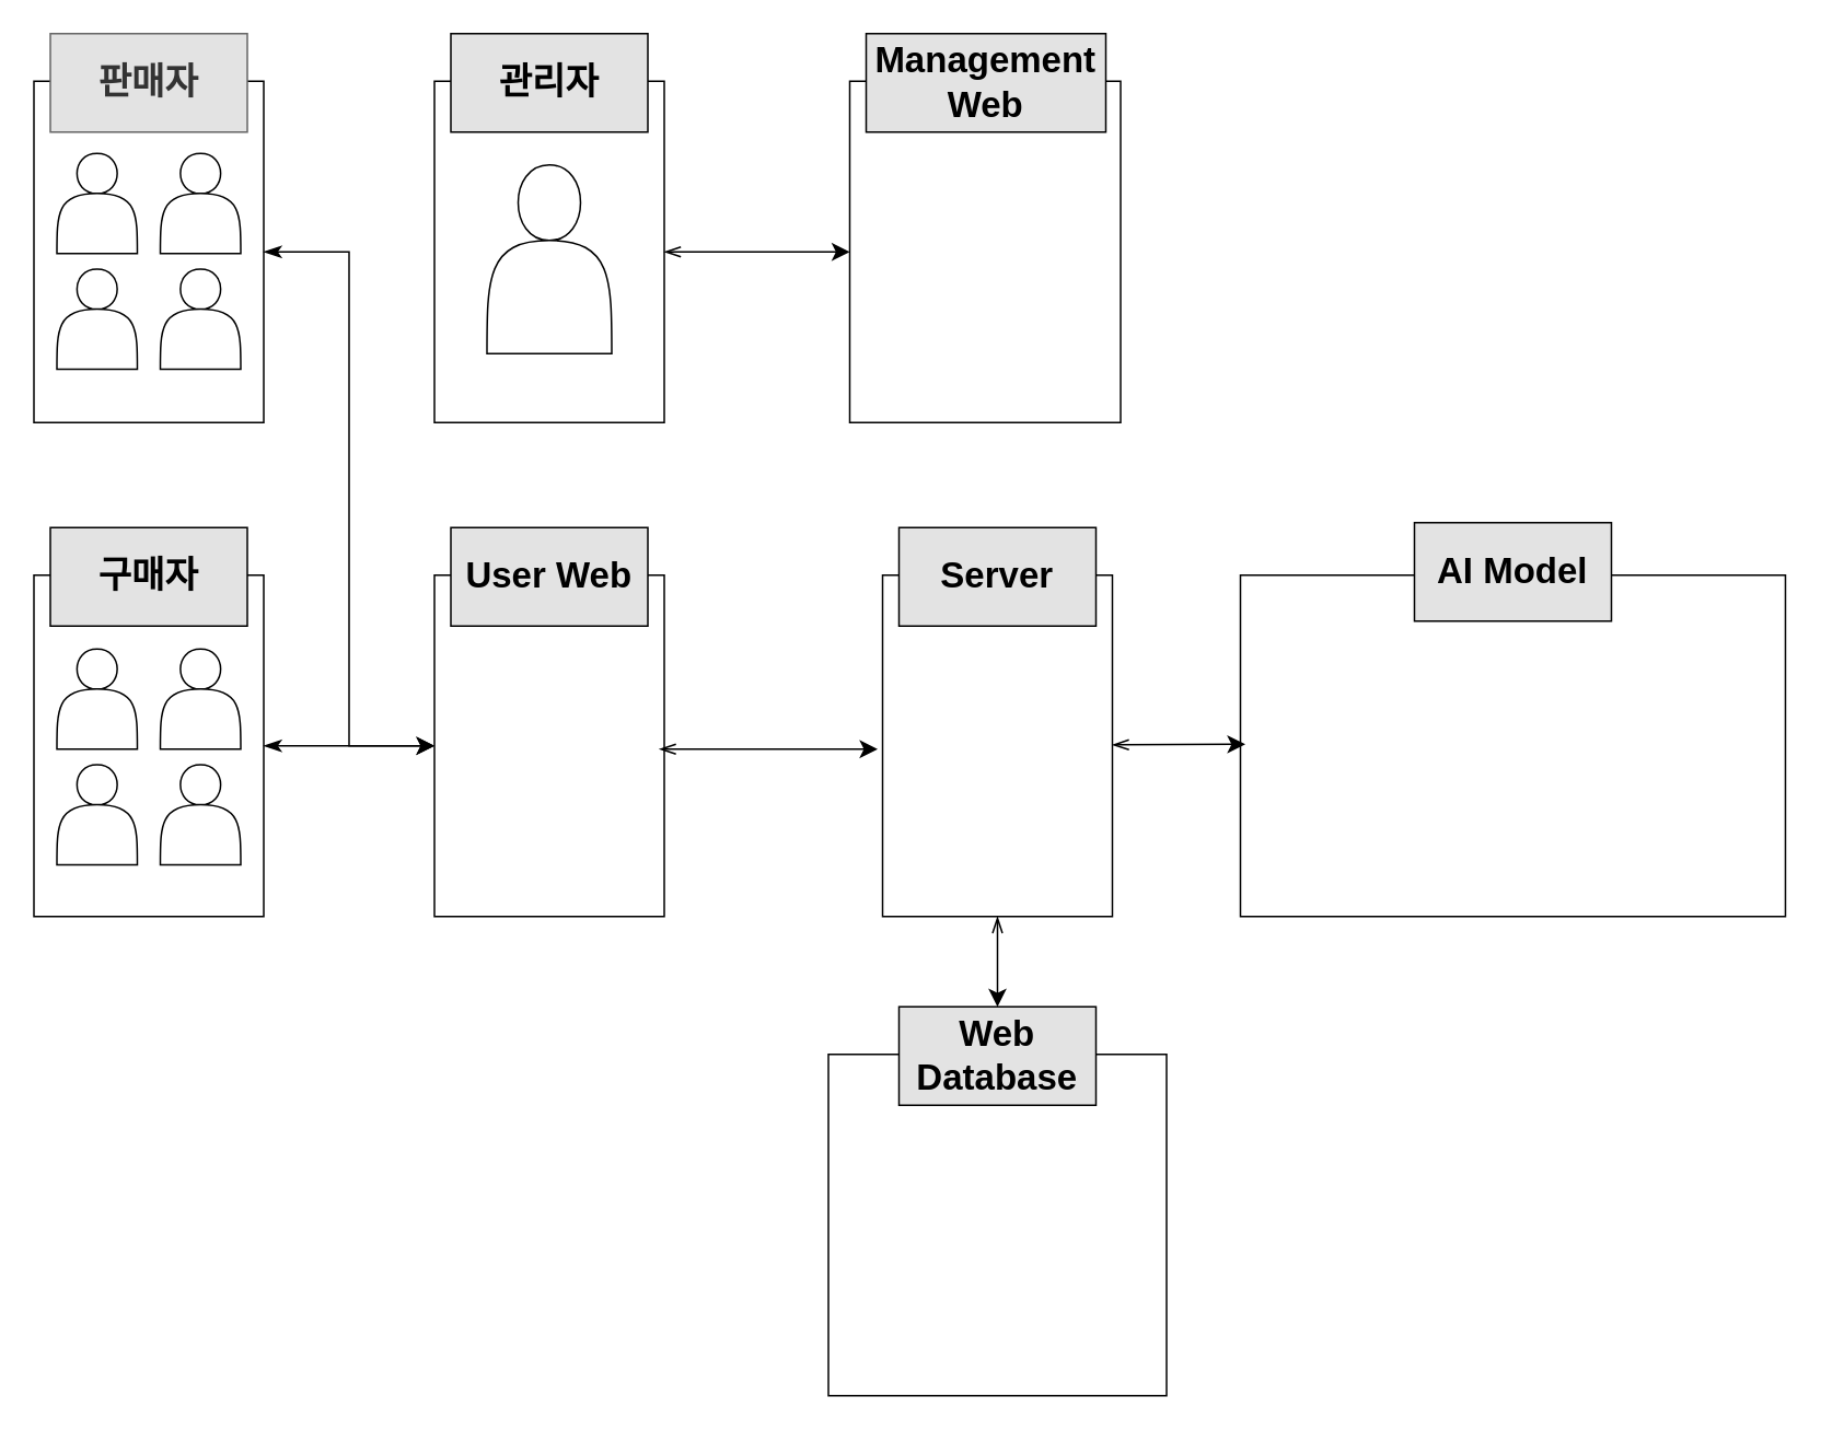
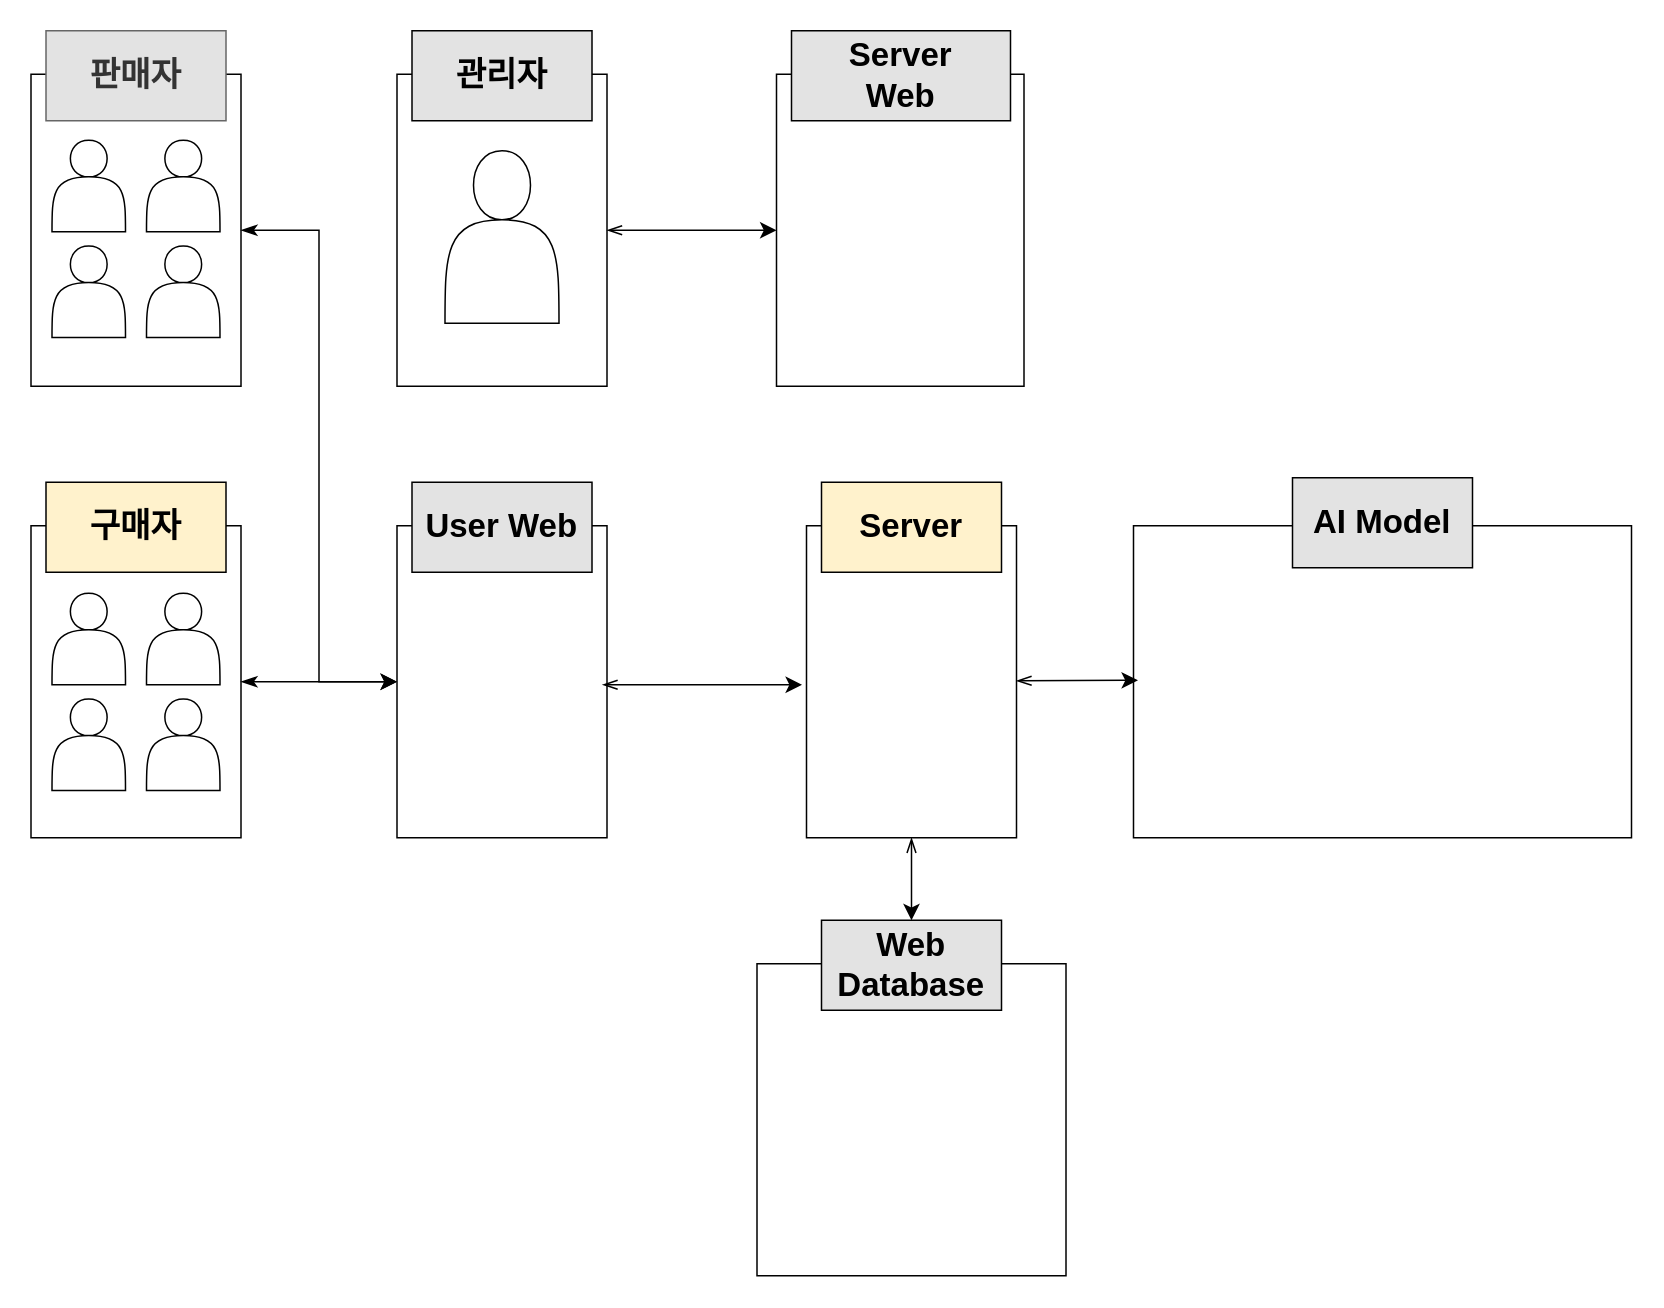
- <mxCell id="15" value="&lt;span style=&quot;font-size: 22px;&quot;&gt;&lt;b&gt;Management&lt;/b&gt;&lt;/span&gt;&lt;div&gt;&lt;span style=&quot;font-size: 22px;&quot;&gt;&lt;b&gt;Web&lt;/b&gt;&lt;/span&gt;&lt;/div&gt;" style="rounded=0;whiteSpace=wrap;html=1;fillColor=#E3E3E3;" vertex="1" parent="1"><mxGeometry x="527" y="20" width="146" height="60" as="geometry" /></mxCell>
+ <mxCell id="15" value="&lt;span style=&quot;font-size: 22px;&quot;&gt;&lt;b&gt;Server&lt;/b&gt;&lt;/span&gt;&lt;div&gt;&lt;span style=&quot;font-size: 22px;&quot;&gt;&lt;b&gt;Web&lt;/b&gt;&lt;/span&gt;&lt;/div&gt;" style="rounded=0;whiteSpace=wrap;html=1;fillColor=#E3E3E3;" vertex="1" parent="1"><mxGeometry x="527" y="20" width="146" height="60" as="geometry" /></mxCell>
- <mxCell id="6" value="&lt;b&gt;&lt;font style=&quot;font-size: 22px;&quot;&gt;구매자&lt;/font&gt;&lt;/b&gt;" style="rounded=0;whiteSpace=wrap;html=1;fillColor=#E3E3E3;" vertex="1" parent="1"><mxGeometry x="30" y="321" width="120" height="60" as="geometry" /></mxCell>
+ <mxCell id="6" value="&lt;b&gt;&lt;font style=&quot;font-size: 22px;&quot;&gt;구매자&lt;/font&gt;&lt;/b&gt;" style="rounded=0;whiteSpace=wrap;html=1;fillColor=#fff2cc;" vertex="1" parent="1"><mxGeometry x="30" y="321" width="120" height="60" as="geometry" /></mxCell>
- <mxCell id="13" value="&lt;span style=&quot;font-size: 22px;&quot;&gt;&lt;b&gt;Server&lt;/b&gt;&lt;/span&gt;" style="rounded=0;whiteSpace=wrap;html=1;fillColor=#E3E3E3;" vertex="1" parent="1"><mxGeometry x="547" y="321" width="120" height="60" as="geometry" /></mxCell>
+ <mxCell id="13" value="&lt;span style=&quot;font-size: 22px;&quot;&gt;&lt;b&gt;Server&lt;/b&gt;&lt;/span&gt;" style="rounded=0;whiteSpace=wrap;html=1;fillColor=#fff2cc;" vertex="1" parent="1"><mxGeometry x="547" y="321" width="120" height="60" as="geometry" /></mxCell>
